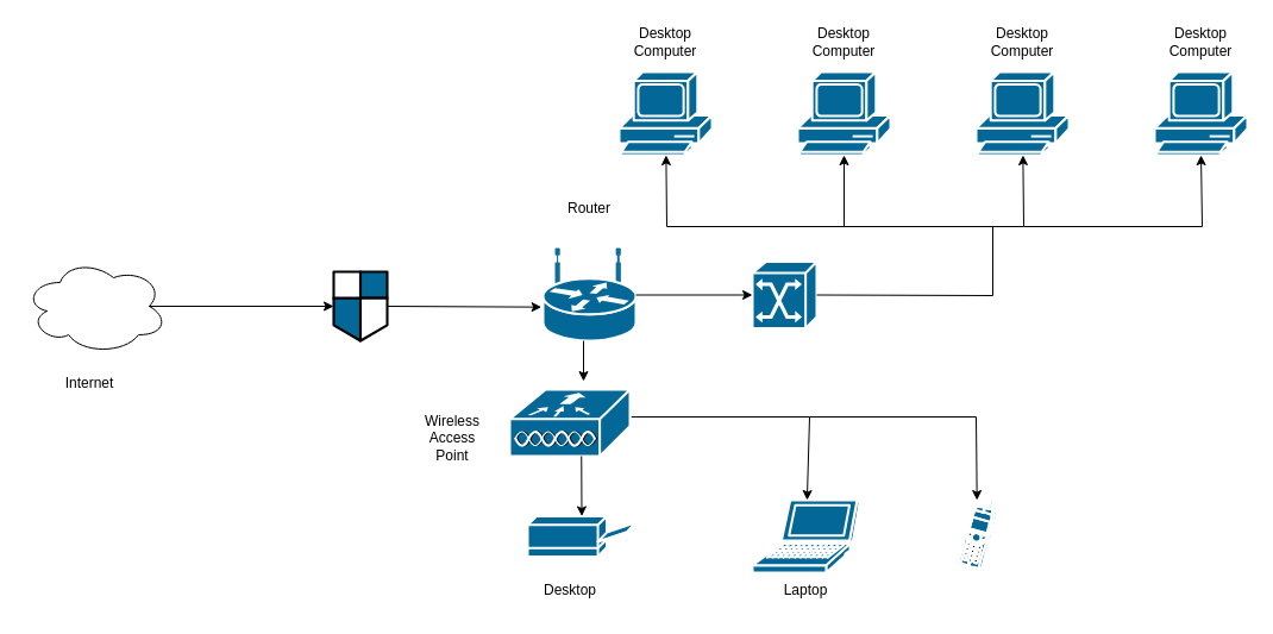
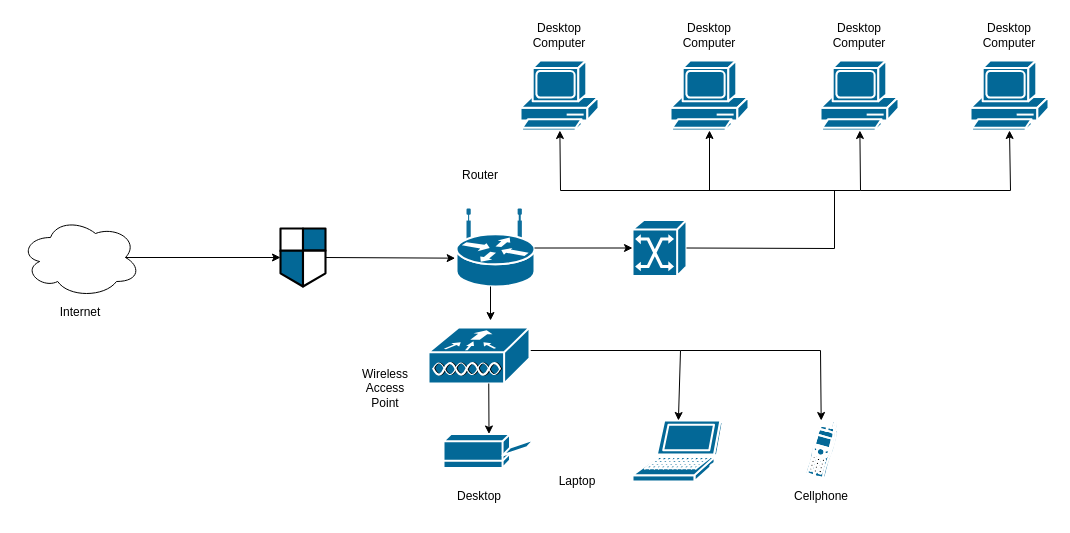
- <mxCell id="21" value="Router" style="text;html=1;strokeColor=none;fillColor=none;align=center;verticalAlign=middle;whiteSpace=wrap;rounded=0;" parent="1" vertex="1"><mxGeometry x="465" y="160" width="60" height="30" as="geometry" /></mxCell>
+ <mxCell id="21" value="Router" style="text;html=1;strokeColor=none;fillColor=none;align=center;verticalAlign=middle;whiteSpace=wrap;rounded=0;" parent="1" vertex="1"><mxGeometry x="450" y="160" width="60" height="30" as="geometry" /></mxCell>
- <mxCell id="13" value="Internet" style="text;html=1;strokeColor=none;fillColor=none;align=center;verticalAlign=middle;whiteSpace=wrap;rounded=0;" parent="1" vertex="1"><mxGeometry x="45" y="307" width="60" height="30" as="geometry" /></mxCell>
+ <mxCell id="13" value="Internet" style="text;html=1;strokeColor=none;fillColor=none;align=center;verticalAlign=middle;whiteSpace=wrap;rounded=0;" parent="1" vertex="1"><mxGeometry x="50" y="297" width="60" height="30" as="geometry" /></mxCell>
- <mxCell id="33" value="Wireless Access &lt;br&gt;Point" style="text;html=1;strokeColor=none;fillColor=none;align=center;verticalAlign=middle;whiteSpace=wrap;rounded=0;" vertex="1" parent="1"><mxGeometry x="350" y="353" width="60" height="30" as="geometry" /></mxCell>
+ <mxCell id="33" value="Wireless Access &lt;br&gt;Point" style="text;html=1;strokeColor=none;fillColor=none;align=center;verticalAlign=middle;whiteSpace=wrap;rounded=0;" vertex="1" parent="1"><mxGeometry x="355" y="373" width="60" height="30" as="geometry" /></mxCell>
- <mxCell id="20" value="Laptop" style="text;html=1;strokeColor=none;fillColor=none;align=center;verticalAlign=middle;whiteSpace=wrap;rounded=0;" parent="1" vertex="1"><mxGeometry x="647" y="481" width="60" height="30" as="geometry" /></mxCell>
+ <mxCell id="20" value="Laptop" style="text;html=1;strokeColor=none;fillColor=none;align=center;verticalAlign=middle;whiteSpace=wrap;rounded=0;" parent="1" vertex="1"><mxGeometry x="547" y="466" width="60" height="30" as="geometry" /></mxCell>
+ <mxCell id="19" value="Cellphone" style="text;html=1;strokeColor=none;fillColor=none;align=center;verticalAlign=middle;whiteSpace=wrap;rounded=0;" parent="1" vertex="1"><mxGeometry x="791" y="481" width="60" height="30" as="geometry" /></mxCell>
